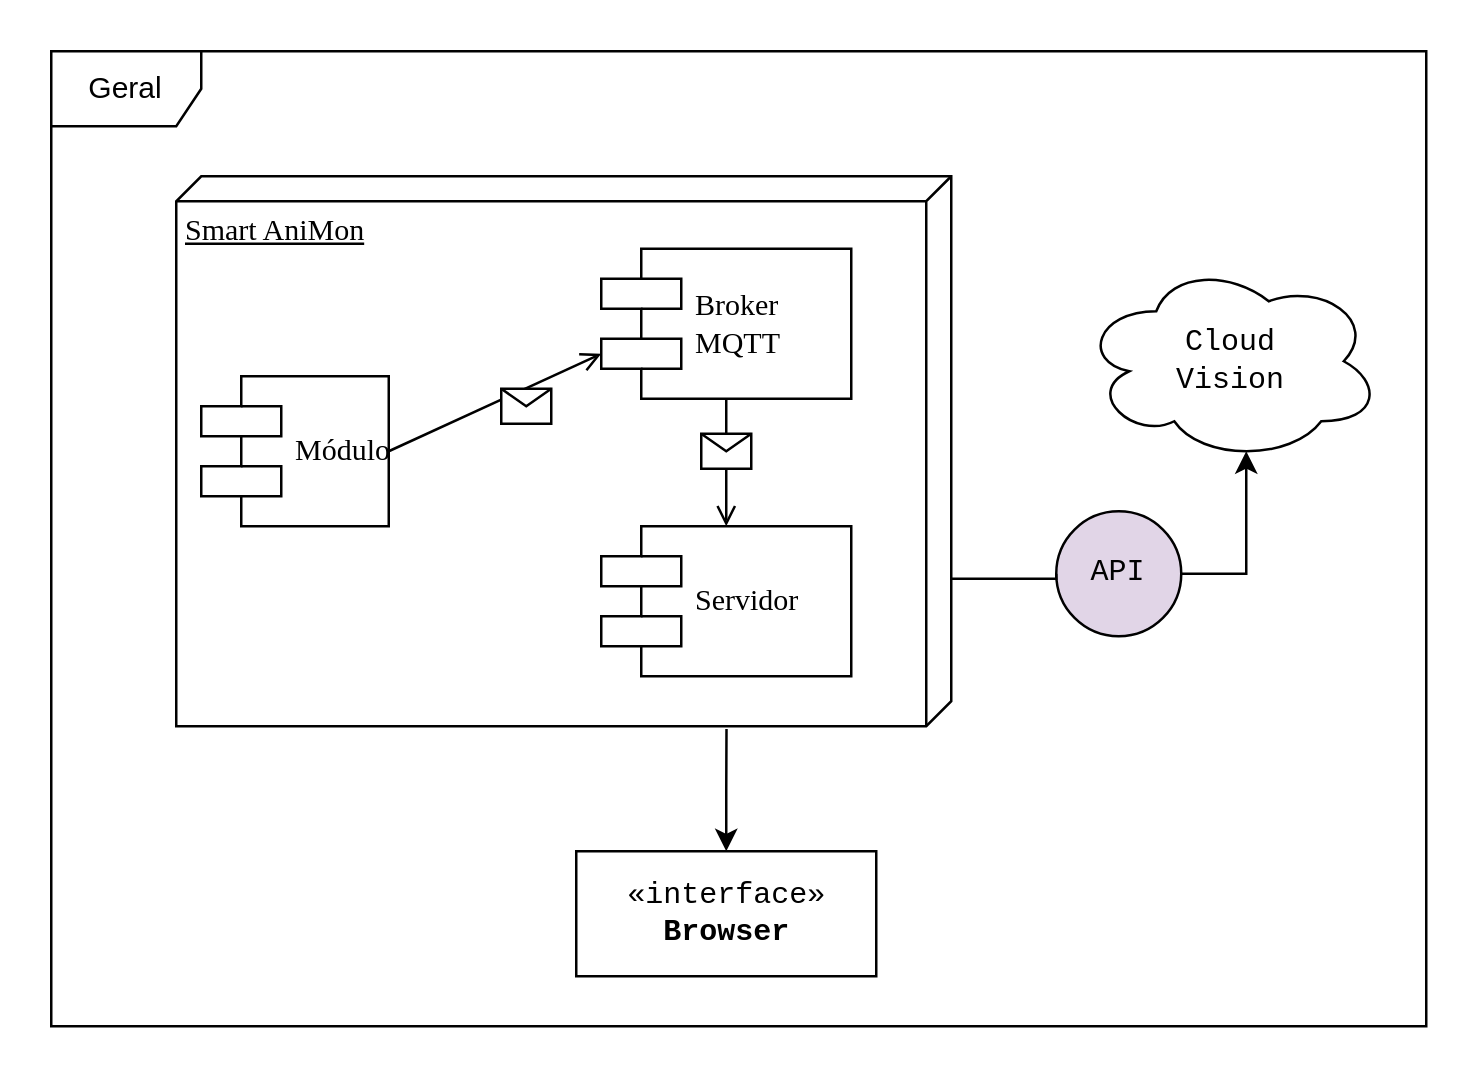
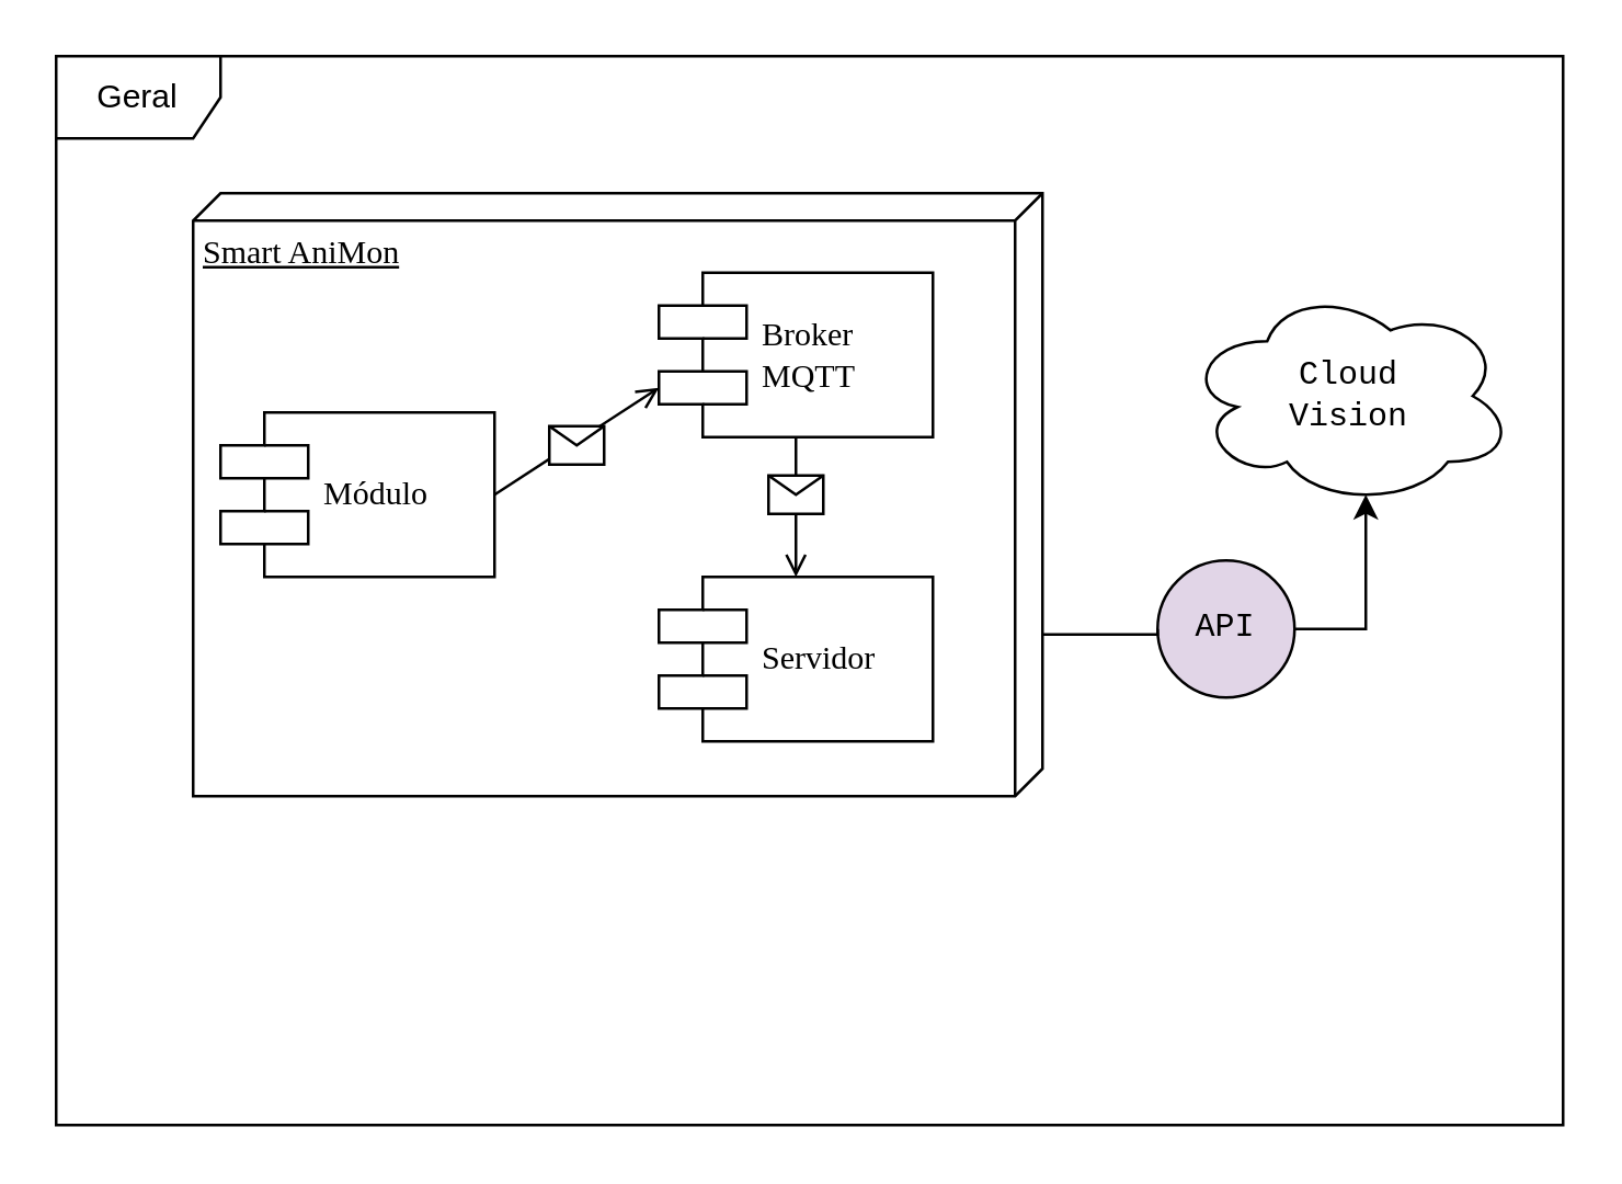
- <mxCell id="4" value="Módulo" style="shape=component;align=left;spacingLeft=36;rounded=0;shadow=0;comic=0;labelBackgroundColor=none;strokeWidth=1;fontFamily=Verdana;fontSize=12;html=1;" parent="1" vertex="1"><mxGeometry x="80" y="150" width="75" height="60" as="geometry" /></mxCell>
+ <mxCell id="4" value="Módulo" style="shape=component;align=left;spacingLeft=36;rounded=0;shadow=0;comic=0;labelBackgroundColor=none;strokeWidth=1;fontFamily=Verdana;fontSize=12;html=1;" parent="1" vertex="1"><mxGeometry x="80" y="150" width="100" height="60" as="geometry" /></mxCell>
- <mxCell id="13" style="edgeStyle=orthogonalEdgeStyle;rounded=0;orthogonalLoop=1;jettySize=auto;html=1;exitX=0.5;exitY=0;exitDx=0;exitDy=0;entryX=1.005;entryY=0.29;entryDx=0;entryDy=0;startArrow=classic;startFill=1;endArrow=none;endFill=0;entryPerimeter=0;" parent="1" source="14" target="3" edge="1"><mxGeometry relative="1" as="geometry"><mxPoint x="200" y="365" as="sourcePoint" /></mxGeometry></mxCell>
- <mxCell id="14" value="«interface»&lt;br&gt;&lt;b&gt;Browser&lt;/b&gt;" style="html=1;fontFamily=Courier New;fillColor=none;" parent="1" vertex="1"><mxGeometry x="230" y="340" width="120" height="50" as="geometry" /></mxCell>
